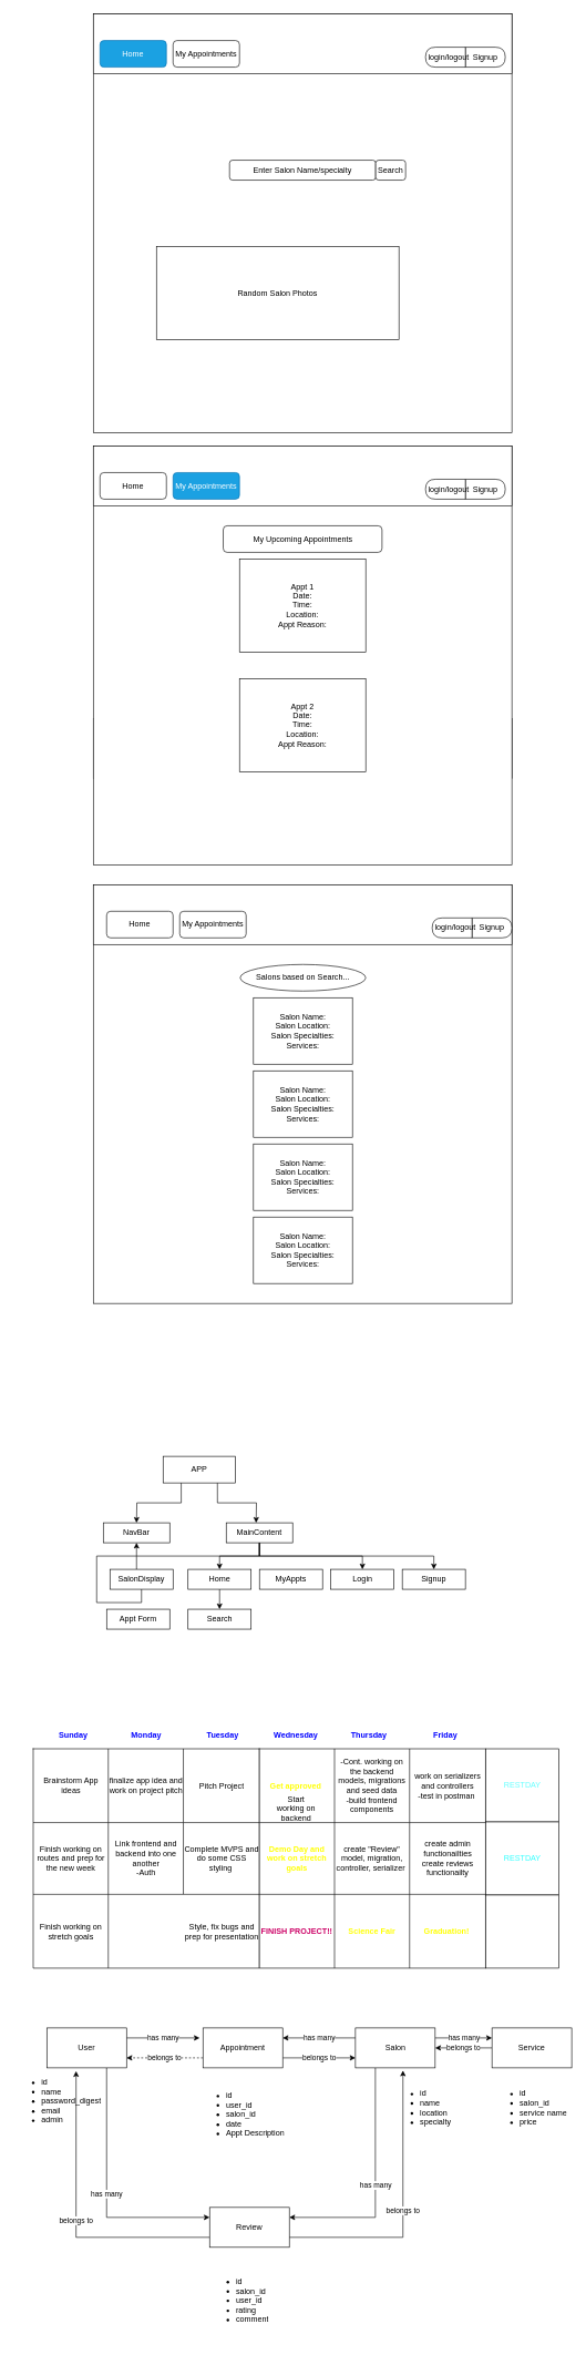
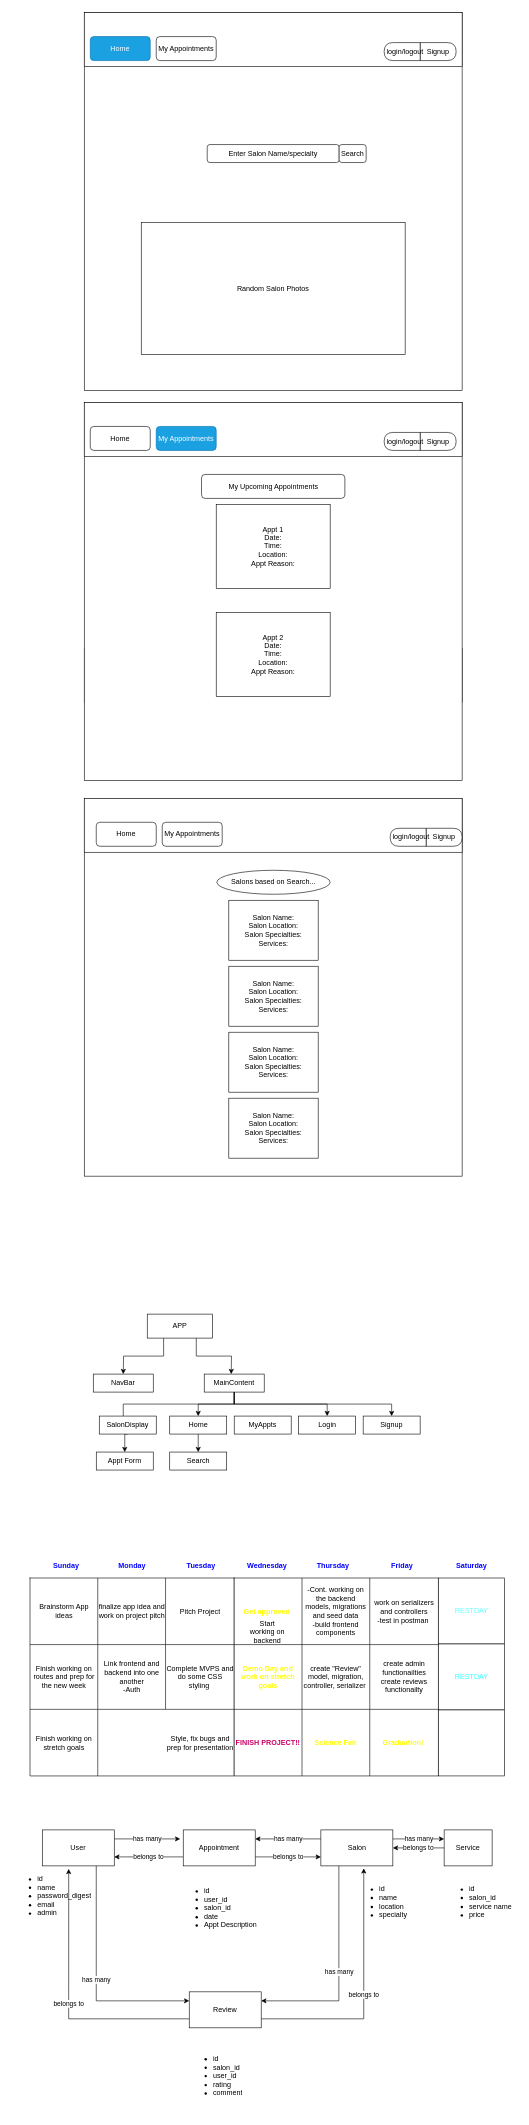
- <mxCell id="22" value="Random Salon Photos" style="rounded=0;whiteSpace=wrap;html=1;" parent="1" vertex="1"><mxGeometry x="235" y="370" width="365" height="140" as="geometry" /></mxCell>
+ <mxCell id="22" value="Random Salon Photos" style="rounded=0;whiteSpace=wrap;html=1;" parent="1" vertex="1"><mxGeometry x="235" y="370" width="440" height="220" as="geometry" /></mxCell>
- <mxCell id="55" style="edgeStyle=orthogonalEdgeStyle;rounded=0;orthogonalLoop=1;jettySize=auto;html=1;exitX=0.5;exitY=1;exitDx=0;exitDy=0;" parent="1" source="56" target="49" edge="1"><mxGeometry relative="1" as="geometry" /></mxCell>
+ <mxCell id="55" style="edgeStyle=orthogonalEdgeStyle;rounded=0;orthogonalLoop=1;jettySize=auto;html=1;exitX=0.5;exitY=1;exitDx=0;exitDy=0;entryX=0.5;entryY=0;entryDx=0;entryDy=0;" parent="1" source="56" target="62" edge="1"><mxGeometry relative="1" as="geometry" /></mxCell>
+ <mxCell id="98" value="&lt;b&gt;&lt;font color=&quot;#0000ff&quot;&gt;Saturday&lt;/font&gt;&lt;/b&gt;" style="text;html=1;strokeColor=none;fillColor=none;align=center;verticalAlign=middle;whiteSpace=wrap;rounded=0;" parent="1" vertex="1"><mxGeometry x="765.5" y="2600" width="40" height="20" as="geometry" /></mxCell>
- <mxCell id="111" value="Service" style="rounded=0;whiteSpace=wrap;html=1;" parent="1" vertex="1"><mxGeometry x="740" y="3050" width="120" height="60" as="geometry" /></mxCell>
+ <mxCell id="111" value="Service" style="rounded=0;whiteSpace=wrap;html=1;" parent="1" vertex="1"><mxGeometry x="740" y="3050" width="80" height="60" as="geometry" /></mxCell>
- <mxCell id="103" value="belongs to" style="edgeStyle=orthogonalEdgeStyle;rounded=0;orthogonalLoop=1;jettySize=auto;html=1;exitX=0;exitY=0.75;exitDx=0;exitDy=0;entryX=1;entryY=0.75;entryDx=0;entryDy=0;dashed=1;" parent="1" source="105" target="102" edge="1"><mxGeometry relative="1" as="geometry" /></mxCell>
+ <mxCell id="103" value="belongs to" style="edgeStyle=orthogonalEdgeStyle;rounded=0;orthogonalLoop=1;jettySize=auto;html=1;exitX=0;exitY=0.75;exitDx=0;exitDy=0;entryX=1;entryY=0.75;entryDx=0;entryDy=0;" parent="1" source="105" target="102" edge="1"><mxGeometry relative="1" as="geometry" /></mxCell>
